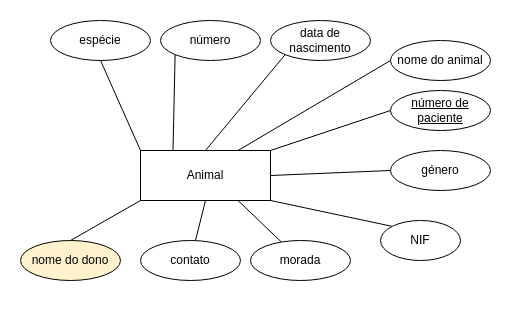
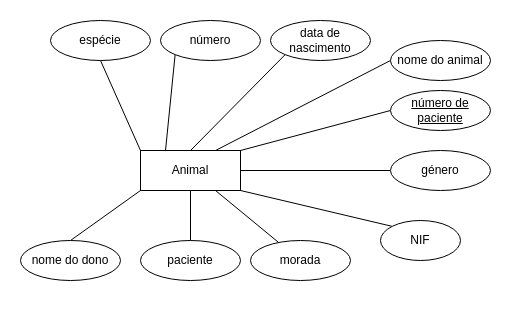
- <mxCell id="2" value="Animal" style="whiteSpace=wrap;html=1;align=center;" vertex="1" parent="1"><mxGeometry x="140" y="150" width="130" height="50" as="geometry" /></mxCell>
+ <mxCell id="2" value="Animal" style="whiteSpace=wrap;html=1;align=center;" vertex="1" parent="1"><mxGeometry x="140" y="150" width="100" height="40" as="geometry" /></mxCell>
- <mxCell id="21" value="nome do dono" style="ellipse;whiteSpace=wrap;html=1;align=center;fillColor=#fff2cc;" vertex="1" parent="1"><mxGeometry x="20" y="240" width="100" height="40" as="geometry" /></mxCell>
+ <mxCell id="21" value="nome do dono" style="ellipse;whiteSpace=wrap;html=1;align=center;" vertex="1" parent="1"><mxGeometry x="20" y="240" width="100" height="40" as="geometry" /></mxCell>
- <mxCell id="12" value="contato" style="ellipse;whiteSpace=wrap;html=1;align=center;" vertex="1" parent="1"><mxGeometry x="140" y="240" width="100" height="40" as="geometry" /></mxCell>
+ <mxCell id="12" value="paciente" style="ellipse;whiteSpace=wrap;html=1;align=center;" vertex="1" parent="1"><mxGeometry x="140" y="240" width="100" height="40" as="geometry" /></mxCell>
